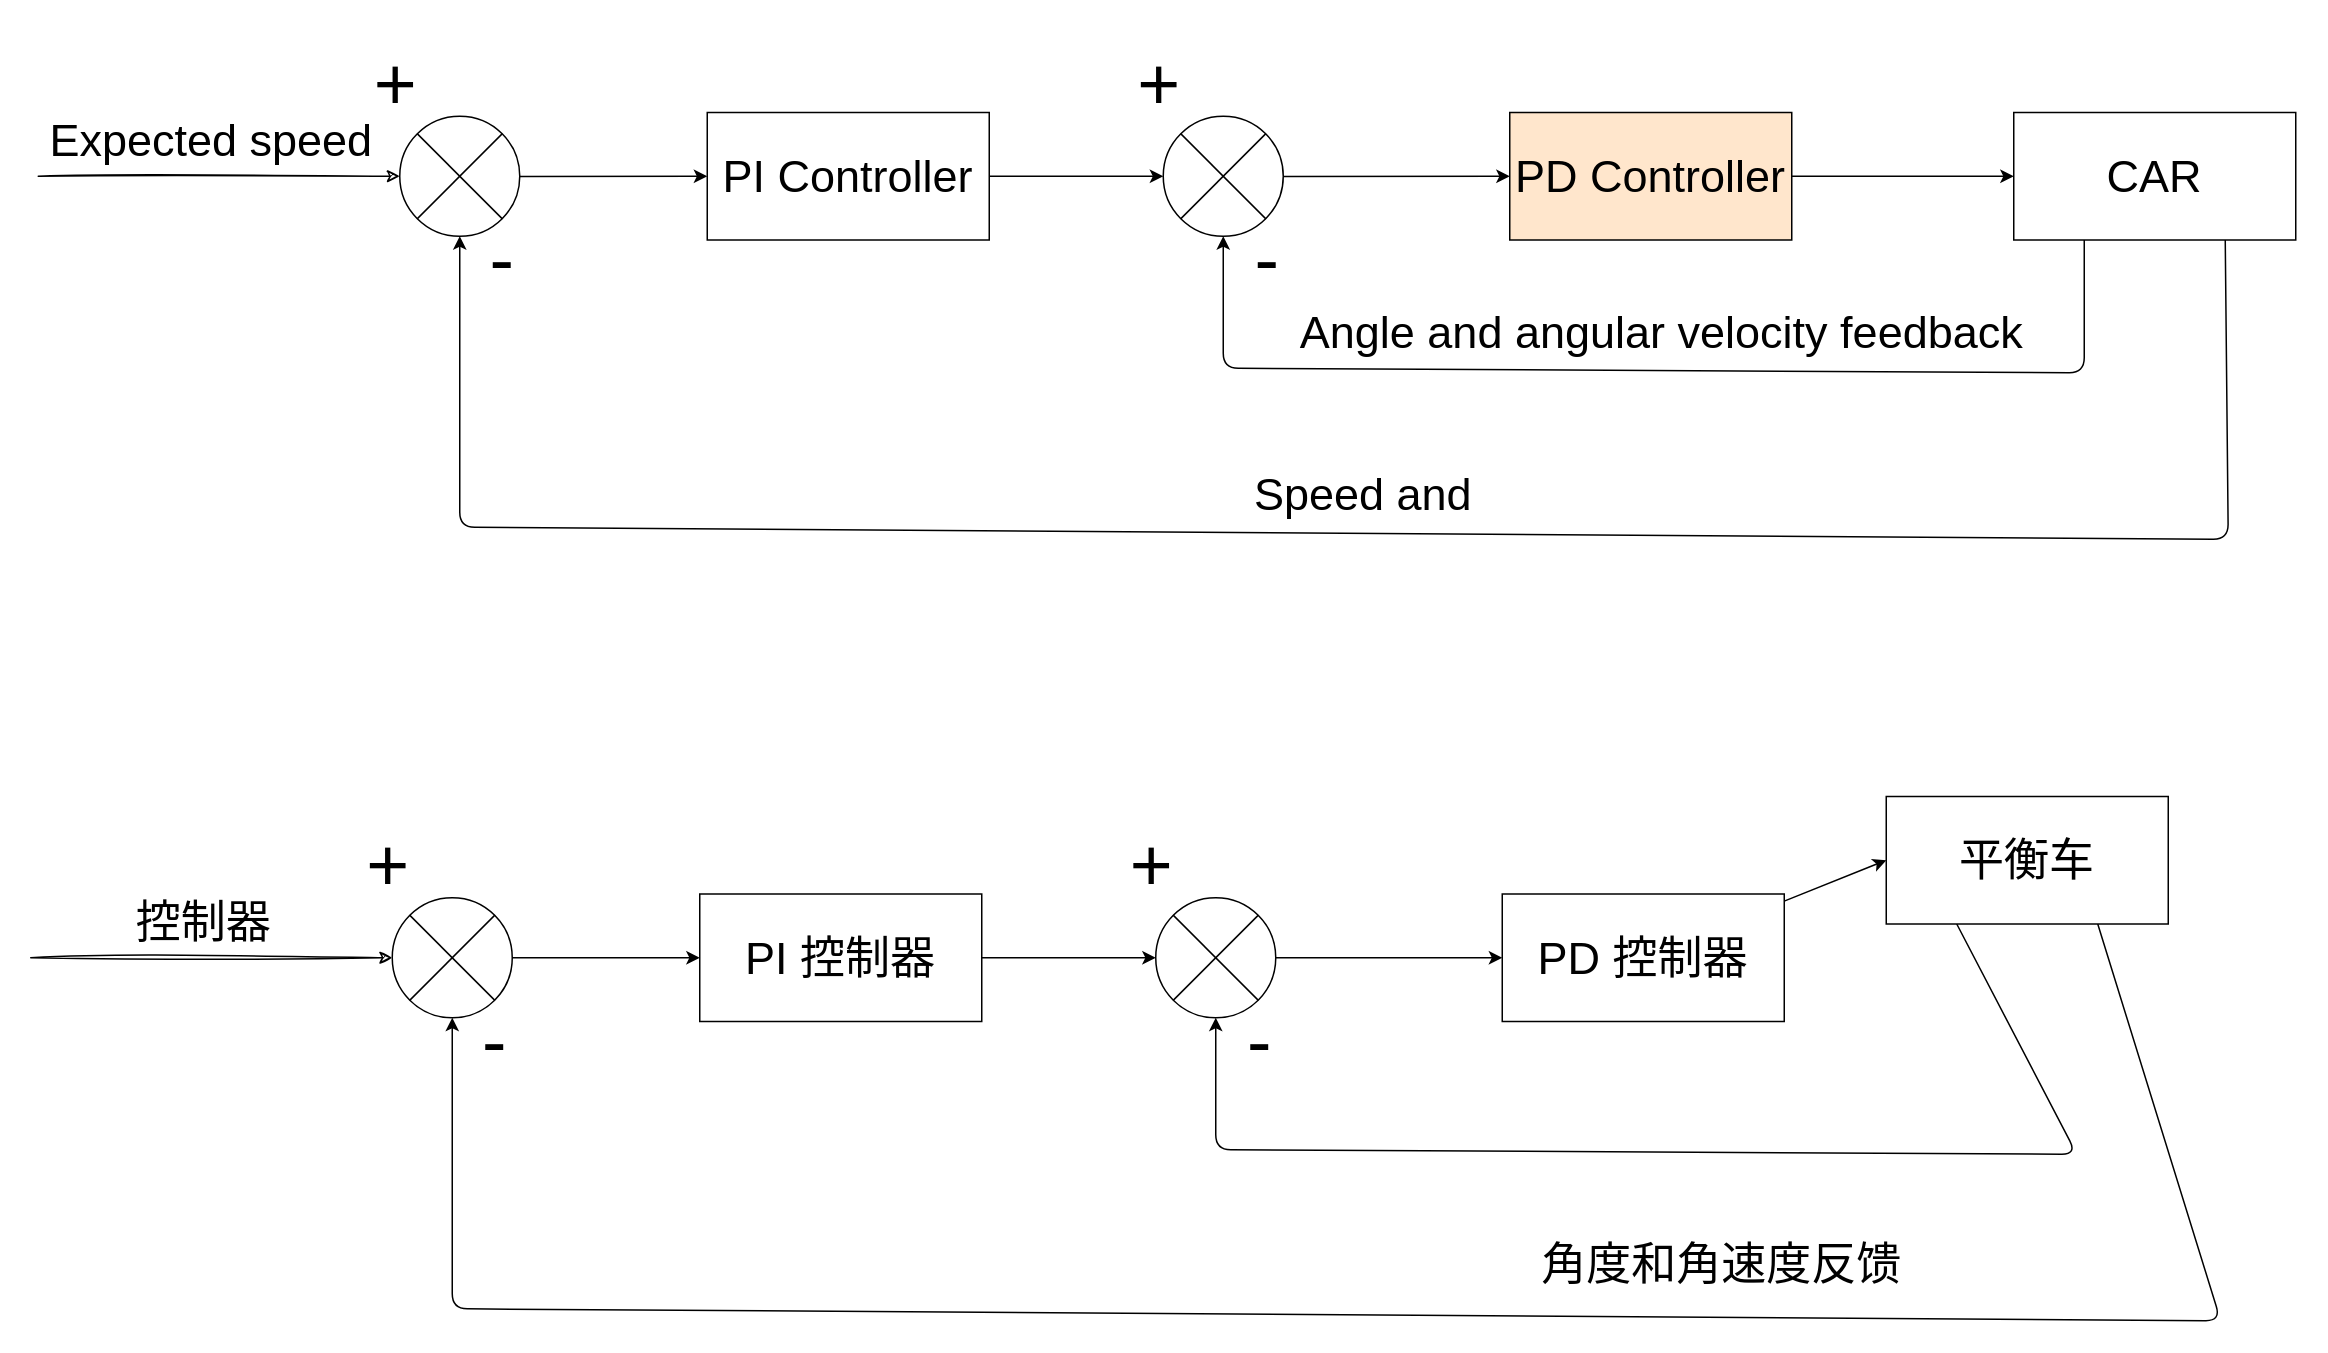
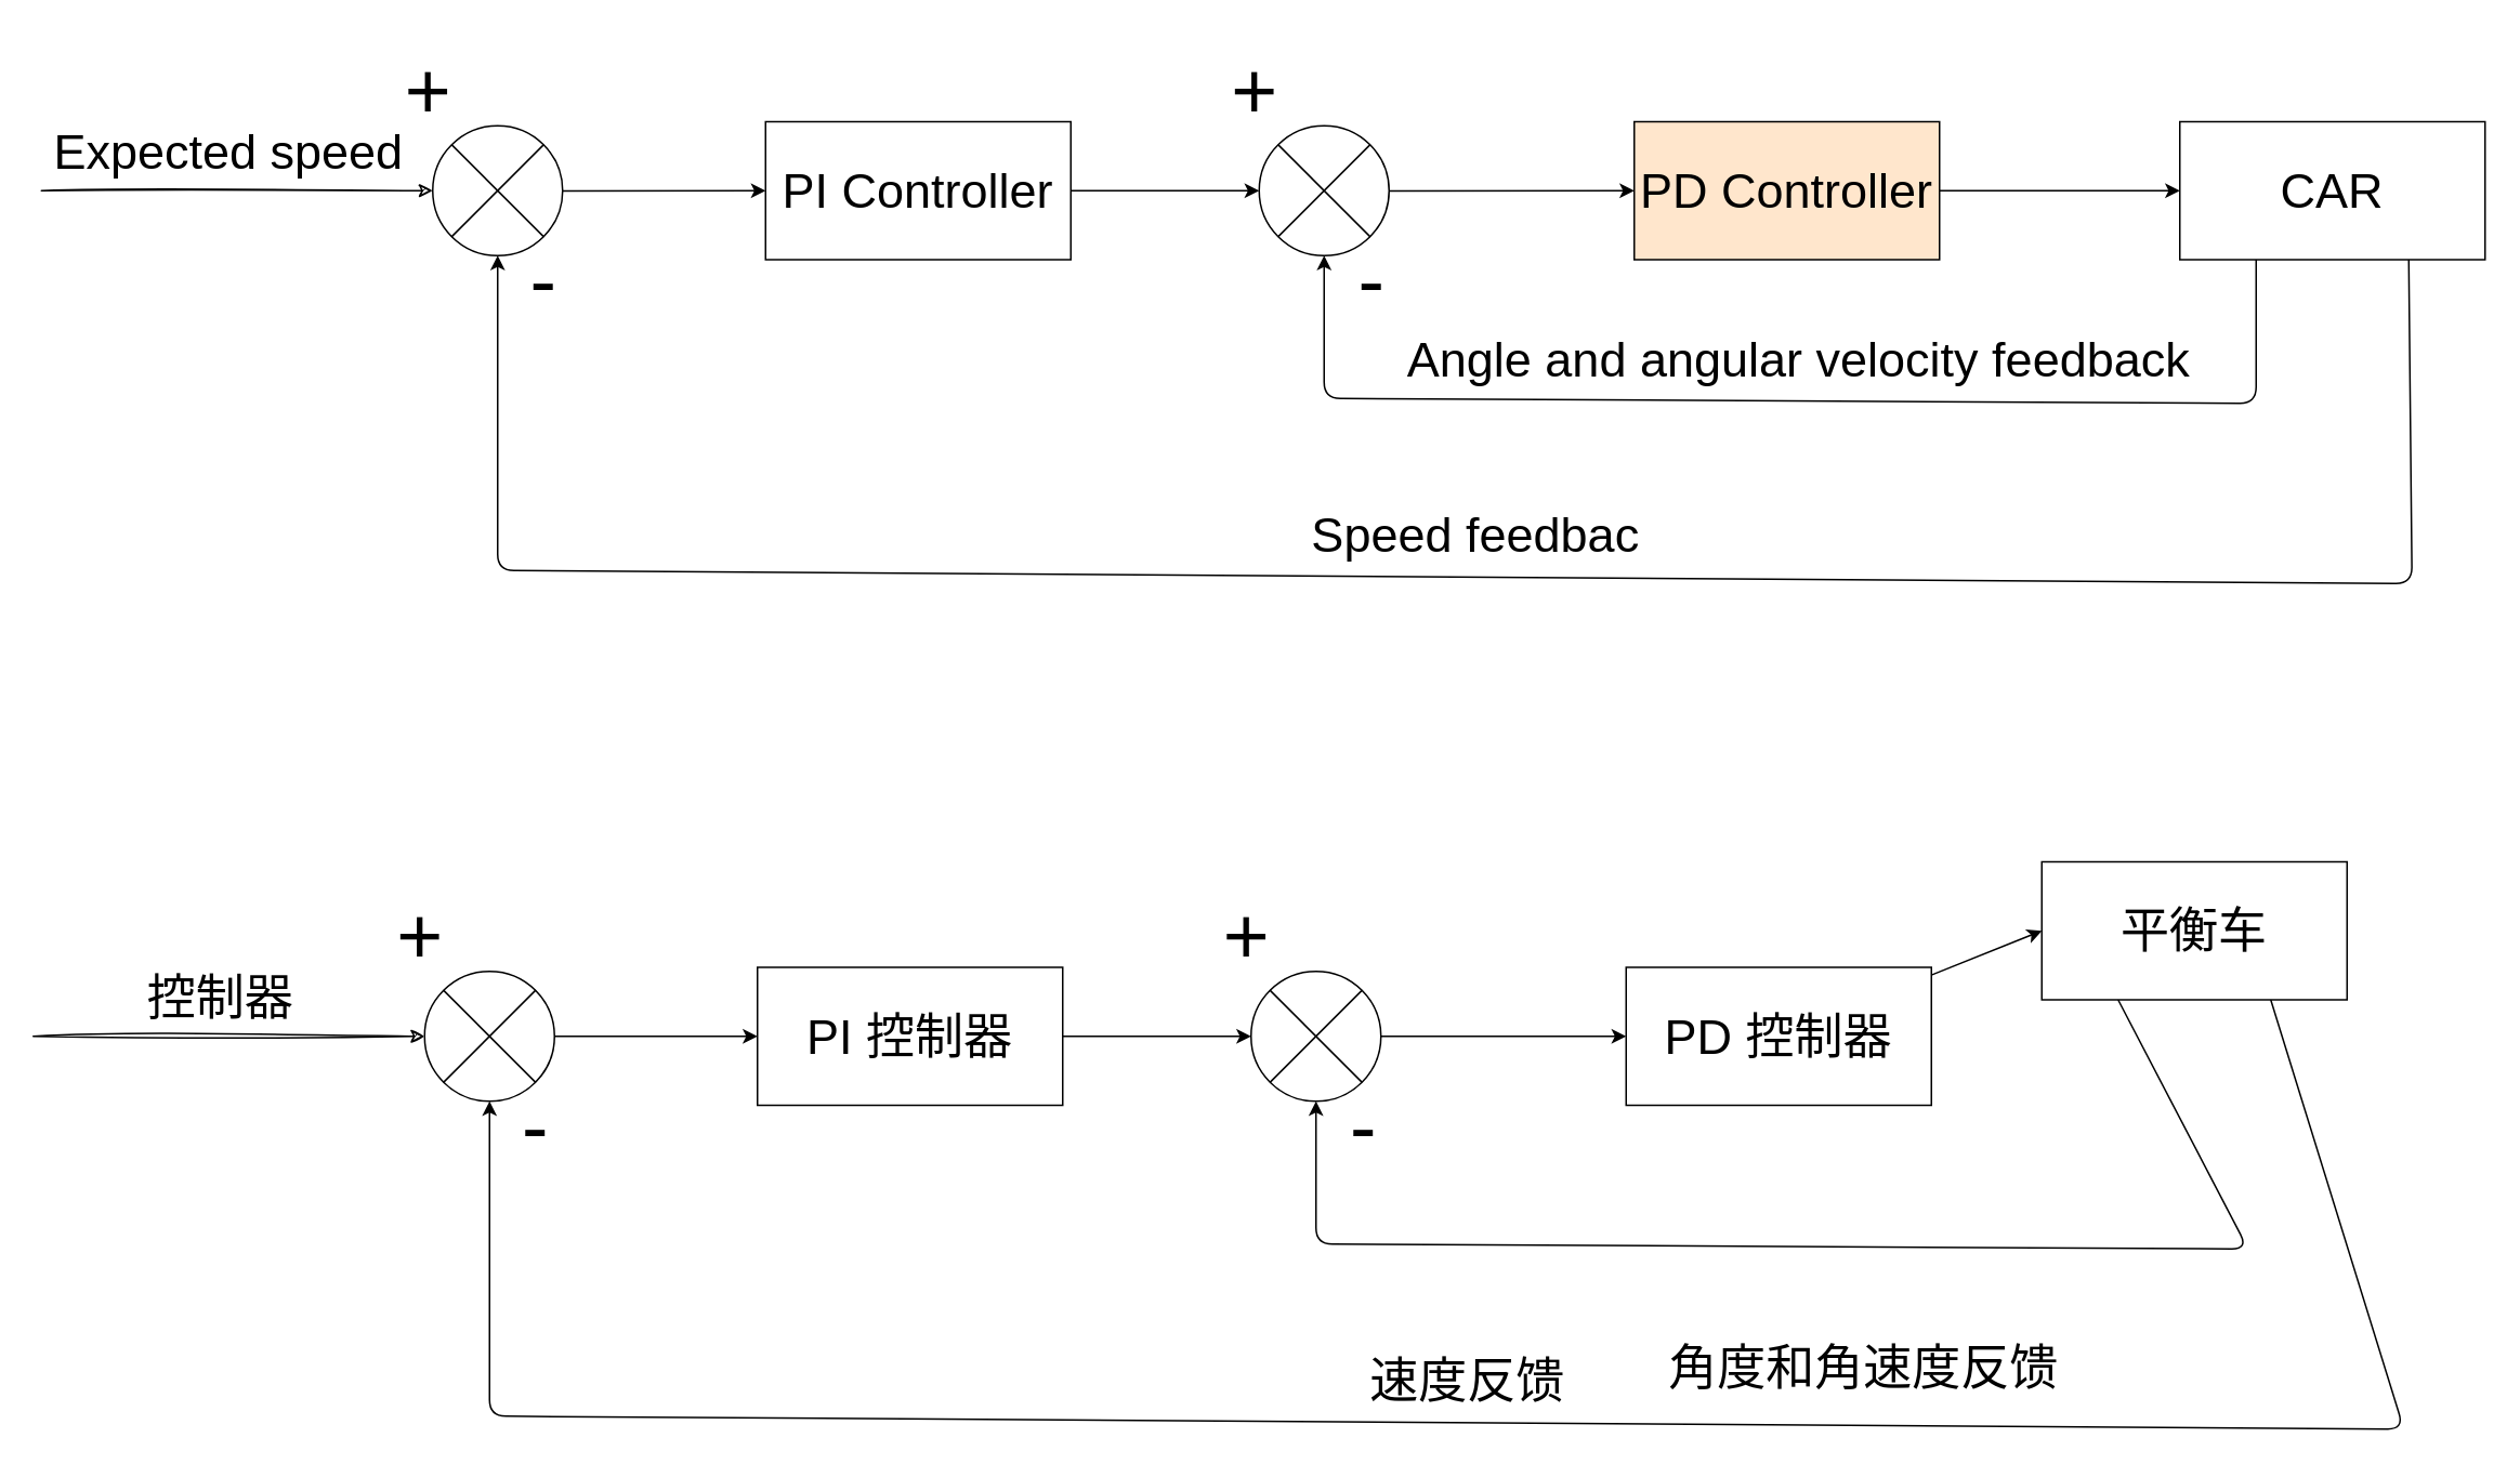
- <mxCell id="21" value="&lt;span class=&quot;&quot; id=&quot;w_68&quot;&gt;Speed &lt;/span&gt;&lt;span class=&quot;&quot; id=&quot;w_69&quot;&gt;and&lt;/span&gt;" style="text;html=1;align=center;verticalAlign=middle;resizable=0;points=[];autosize=1;strokeColor=none;fillColor=none;fontSize=30;" vertex="1" parent="1"><mxGeometry x="798" y="305" width="220" height="48" as="geometry" /></mxCell>
+ <mxCell id="21" value="&lt;span class=&quot;&quot; id=&quot;w_68&quot;&gt;Speed &lt;/span&gt;&lt;span class=&quot;&quot; id=&quot;w_69&quot;&gt;feedbac&lt;/span&gt;" style="text;html=1;align=center;verticalAlign=middle;resizable=0;points=[];autosize=1;strokeColor=none;fillColor=none;fontSize=30;" vertex="1" parent="1"><mxGeometry x="798" y="305" width="220" height="48" as="geometry" /></mxCell>
+ <mxCell id="41" value="速度反馈" style="text;html=1;align=center;verticalAlign=middle;resizable=0;points=[];autosize=1;strokeColor=none;fillColor=none;fontSize=30;" vertex="1" parent="1"><mxGeometry x="834" y="826" width="138" height="48" as="geometry" /></mxCell>
